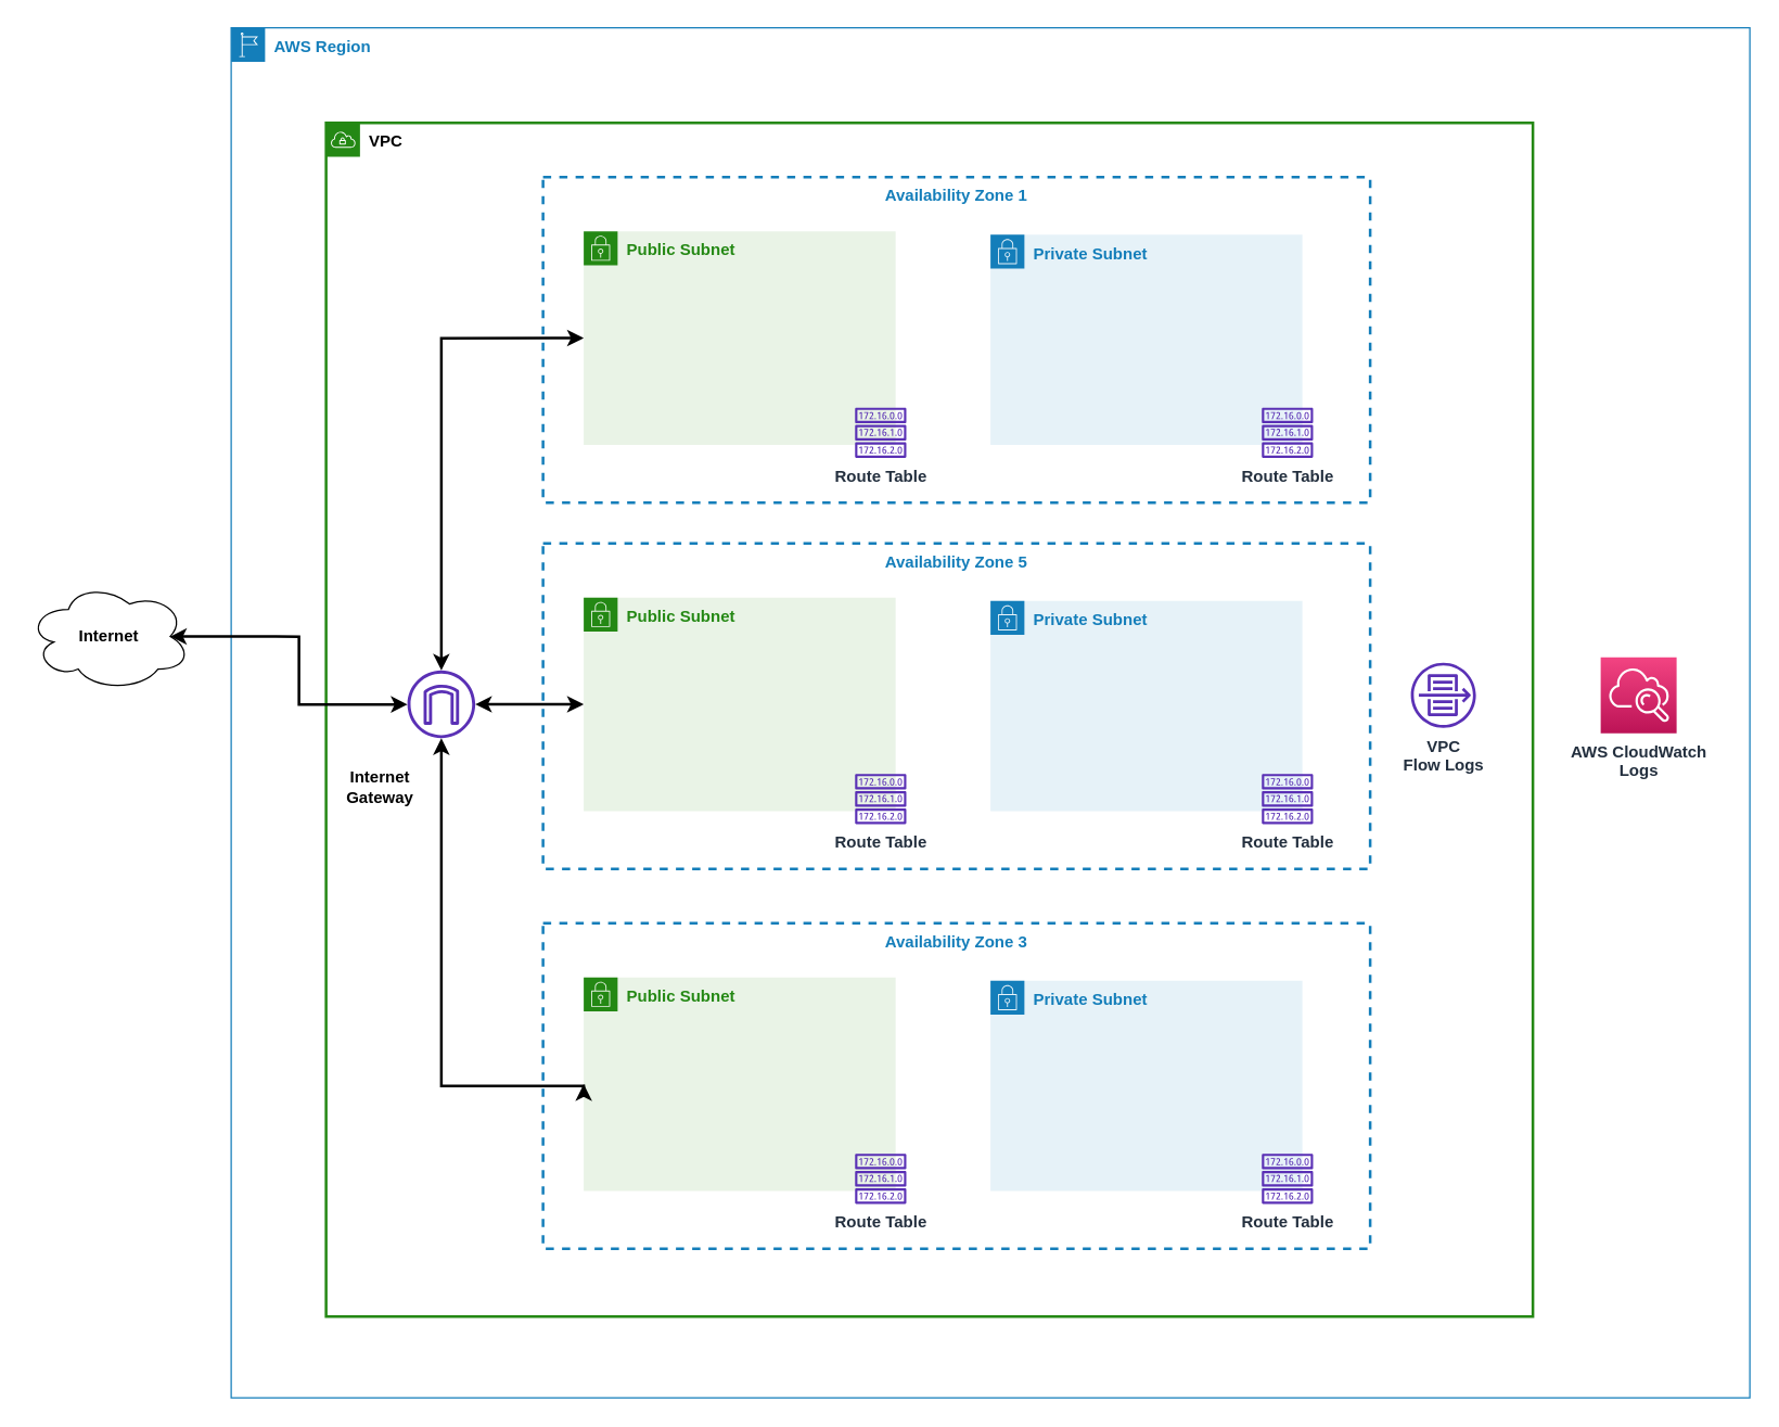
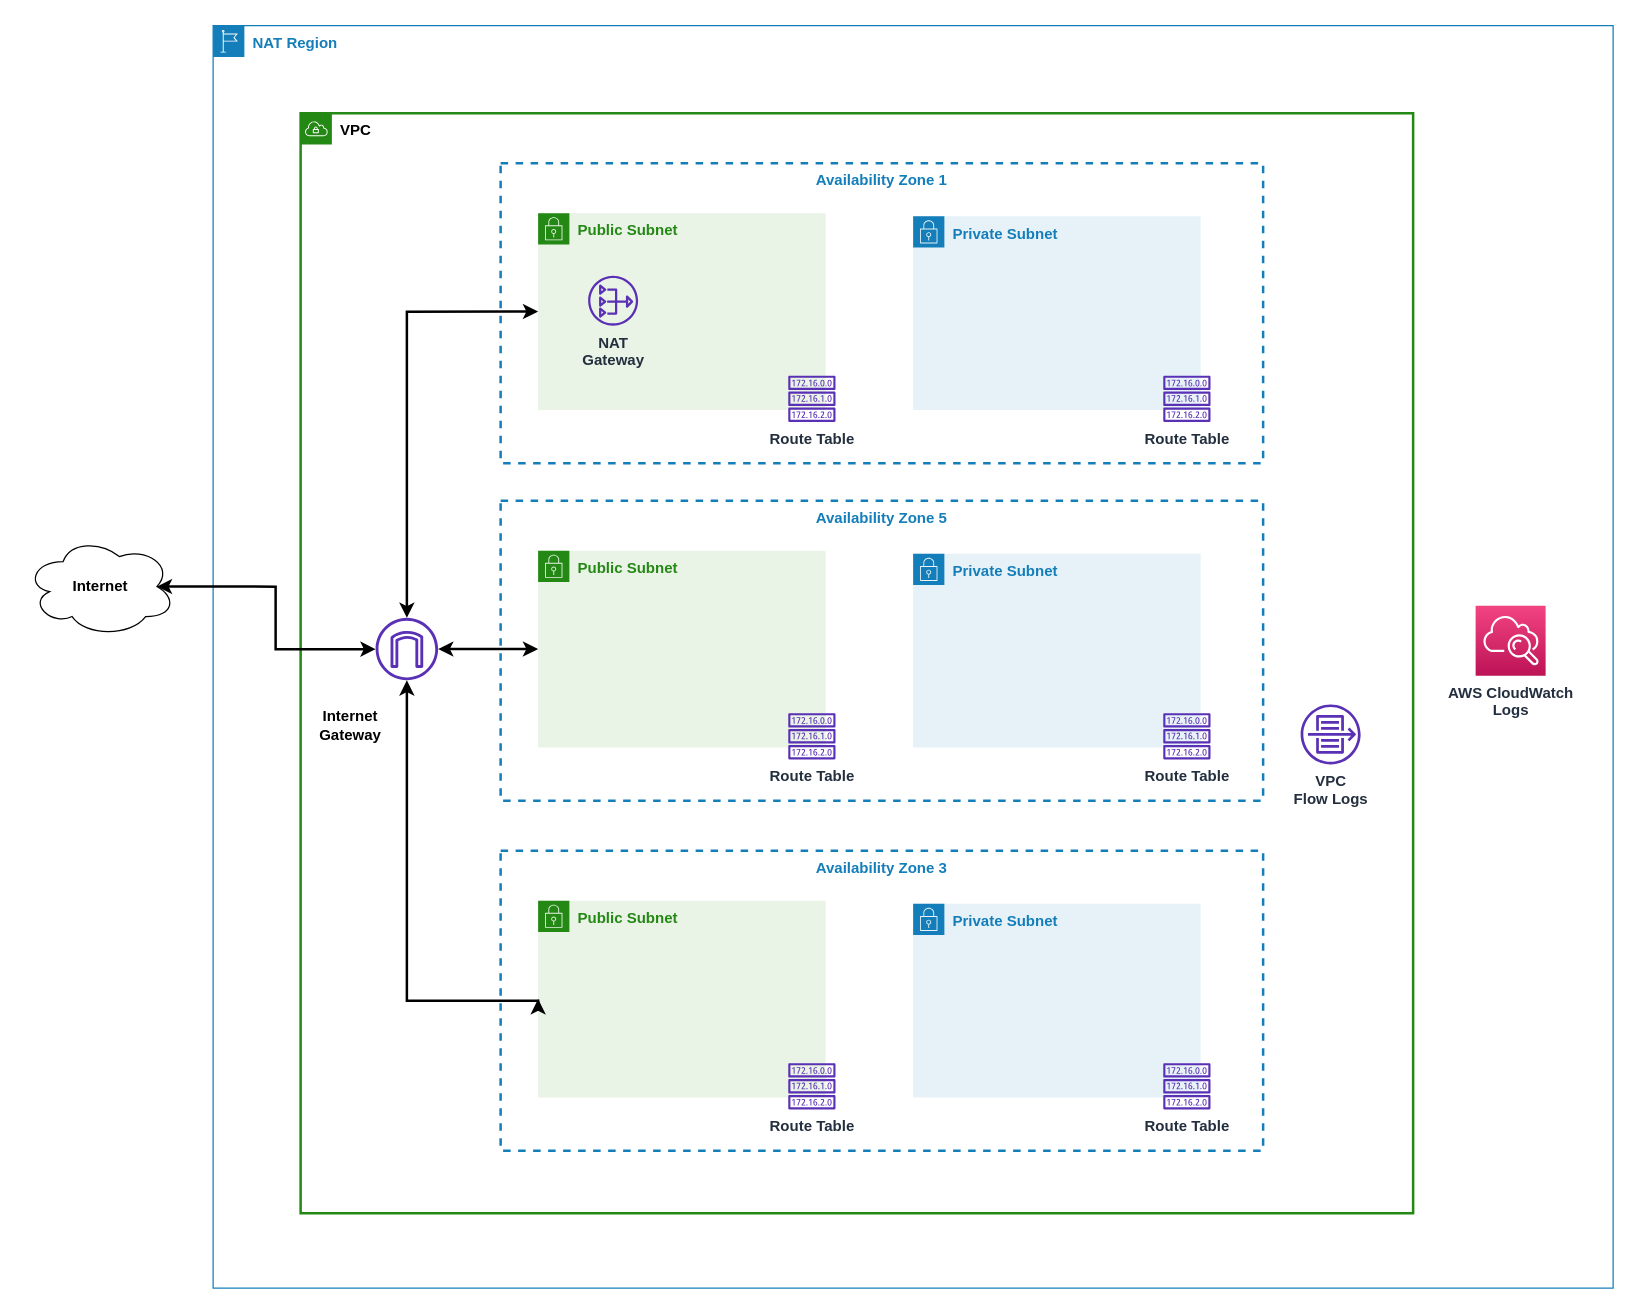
- <mxCell id="2" value="AWS Region" style="points=[[0,0],[0.25,0],[0.5,0],[0.75,0],[1,0],[1,0.25],[1,0.5],[1,0.75],[1,1],[0.75,1],[0.5,1],[0.25,1],[0,1],[0,0.75],[0,0.5],[0,0.25]];outlineConnect=0;gradientColor=none;html=1;whiteSpace=wrap;fontSize=12;fontStyle=1;shape=mxgraph.aws4.group;grIcon=mxgraph.aws4.group_region;strokeColor=#147EBA;fillColor=#ffffff;verticalAlign=top;align=left;spacingLeft=30;fontColor=#147EBA;dashed=0;" vertex="1" parent="1"><mxGeometry x="170" y="20" width="1120" height="1010" as="geometry" /></mxCell>
+ <mxCell id="2" value="NAT Region" style="points=[[0,0],[0.25,0],[0.5,0],[0.75,0],[1,0],[1,0.25],[1,0.5],[1,0.75],[1,1],[0.75,1],[0.5,1],[0.25,1],[0,1],[0,0.75],[0,0.5],[0,0.25]];outlineConnect=0;gradientColor=none;html=1;whiteSpace=wrap;fontSize=12;fontStyle=1;shape=mxgraph.aws4.group;grIcon=mxgraph.aws4.group_region;strokeColor=#147EBA;fillColor=#ffffff;verticalAlign=top;align=left;spacingLeft=30;fontColor=#147EBA;dashed=0;" vertex="1" parent="1"><mxGeometry x="170" y="20" width="1120" height="1010" as="geometry" /></mxCell>
+ <mxCell id="10" value="NAT&lt;br&gt;Gateway" style="outlineConnect=0;fontColor=#232F3E;gradientColor=none;fillColor=#5A30B5;strokeColor=none;dashed=0;verticalLabelPosition=bottom;verticalAlign=top;align=center;html=1;fontSize=12;fontStyle=1;aspect=fixed;pointerEvents=1;shape=mxgraph.aws4.nat_gateway;" vertex="1" parent="1"><mxGeometry x="470" y="220" width="40" height="40" as="geometry" /></mxCell>
- <mxCell id="8" value="VPC&lt;br&gt;Flow Logs" style="outlineConnect=0;fontColor=#232F3E;gradientColor=none;fillColor=#5A30B5;strokeColor=none;dashed=0;verticalLabelPosition=bottom;verticalAlign=top;align=center;html=1;fontSize=12;fontStyle=1;aspect=fixed;pointerEvents=1;shape=mxgraph.aws4.flow_logs;" vertex="1" parent="1"><mxGeometry x="1040" y="488" width="48" height="48" as="geometry" /></mxCell>
+ <mxCell id="8" value="VPC&lt;br&gt;Flow Logs" style="outlineConnect=0;fontColor=#232F3E;gradientColor=none;fillColor=#5A30B5;strokeColor=none;dashed=0;verticalLabelPosition=bottom;verticalAlign=top;align=center;html=1;fontSize=12;fontStyle=1;aspect=fixed;pointerEvents=1;shape=mxgraph.aws4.flow_logs;" vertex="1" parent="1"><mxGeometry x="1040" y="563" width="48" height="48" as="geometry" /></mxCell>
